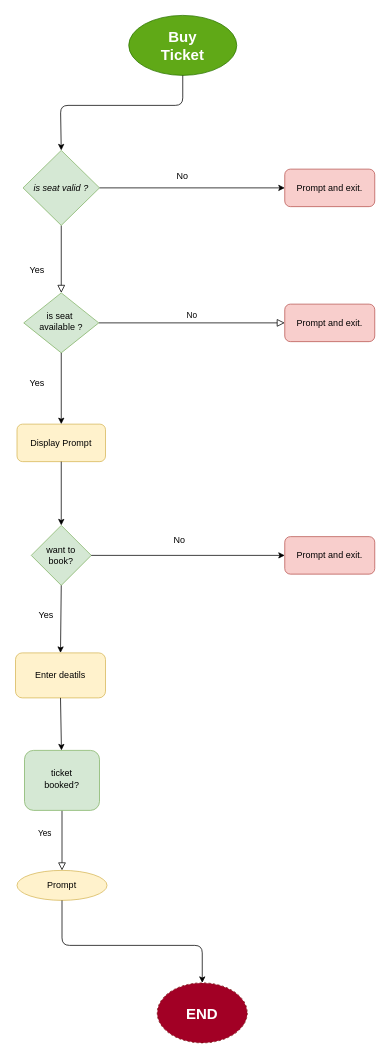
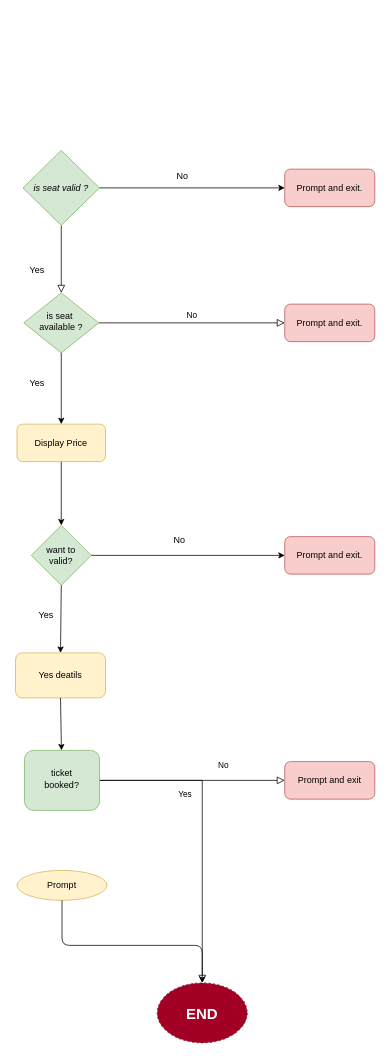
- <mxCell id="11" value="&lt;b style=&quot;font-size: 20px&quot;&gt;Buy&lt;br&gt;Ticket&lt;/b&gt;" style="ellipse;whiteSpace=wrap;html=1;fillColor=#60a917;strokeColor=#2D7600;fontColor=#ffffff;" vertex="1" parent="1"><mxGeometry x="171" y="20" width="144" height="80" as="geometry" /></mxCell>
- <mxCell id="13" value="" style="endArrow=classic;html=1;exitX=0.5;exitY=1;exitDx=0;exitDy=0;entryX=0.5;entryY=0;entryDx=0;entryDy=0;" edge="1" parent="1" source="11" target="12"><mxGeometry width="50" height="50" relative="1" as="geometry"><mxPoint x="209" y="300" as="sourcePoint" /><mxPoint x="259" y="250" as="targetPoint" /><Array as="points"><mxPoint x="243" y="140" /><mxPoint x="80" y="140" /></Array></mxGeometry></mxCell>
- <mxCell id="18" value="Display Prompt" style="rounded=1;whiteSpace=wrap;html=1;fillColor=#fff2cc;strokeColor=#d6b656;" vertex="1" parent="1"><mxGeometry x="22" y="565" width="118" height="50" as="geometry" /></mxCell>
+ <mxCell id="18" value="Display Price" style="rounded=1;whiteSpace=wrap;html=1;fillColor=#fff2cc;strokeColor=#d6b656;" vertex="1" parent="1"><mxGeometry x="22" y="565" width="118" height="50" as="geometry" /></mxCell>
- <mxCell id="19" value="want to &lt;br&gt;book?" style="rhombus;whiteSpace=wrap;html=1;fillColor=#d5e8d4;strokeColor=#82b366;" vertex="1" parent="1"><mxGeometry x="41" y="700" width="80" height="80" as="geometry" /></mxCell>
+ <mxCell id="19" value="want to &lt;br&gt;valid?" style="rhombus;whiteSpace=wrap;html=1;fillColor=#d5e8d4;strokeColor=#82b366;" vertex="1" parent="1"><mxGeometry x="41" y="700" width="80" height="80" as="geometry" /></mxCell>
- <mxCell id="20" value="Enter deatils" style="rounded=1;whiteSpace=wrap;html=1;fillColor=#fff2cc;strokeColor=#d6b656;" vertex="1" parent="1"><mxGeometry x="20" y="870" width="120" height="60" as="geometry" /></mxCell>
+ <mxCell id="20" value="Yes deatils" style="rounded=1;whiteSpace=wrap;html=1;fillColor=#fff2cc;strokeColor=#d6b656;" vertex="1" parent="1"><mxGeometry x="20" y="870" width="120" height="60" as="geometry" /></mxCell>
+ <mxCell id="6" value="No" style="rounded=0;html=1;jettySize=auto;orthogonalLoop=1;fontSize=11;endArrow=block;endFill=0;endSize=8;strokeWidth=1;shadow=0;labelBackgroundColor=none;edgeStyle=orthogonalEdgeStyle;" parent="1" source="8" target="9" edge="1"><mxGeometry x="0.333" y="20" relative="1" as="geometry"><mxPoint as="offset" /></mxGeometry></mxCell>
+ <mxCell id="9" value="Prompt and exit" style="rounded=1;whiteSpace=wrap;html=1;fontSize=12;glass=0;strokeWidth=1;shadow=0;fillColor=#f8cecc;strokeColor=#b85450;" parent="1" vertex="1"><mxGeometry x="379" y="1015" width="120" height="50" as="geometry" /></mxCell>
- <mxCell id="7" value="Yes" style="edgeStyle=orthogonalEdgeStyle;rounded=0;html=1;jettySize=auto;orthogonalLoop=1;fontSize=11;endArrow=block;endFill=0;endSize=8;strokeWidth=1;shadow=0;labelBackgroundColor=none;" parent="1" source="8" target="10" edge="1"><mxGeometry x="-0.231" y="-23" relative="1" as="geometry"><mxPoint as="offset" /></mxGeometry></mxCell>
+ <mxCell id="7" value="Yes" style="edgeStyle=orthogonalEdgeStyle;rounded=0;html=1;jettySize=auto;orthogonalLoop=1;fontSize=11;endArrow=block;endFill=0;endSize=8;strokeWidth=1;shadow=0;labelBackgroundColor=none;" parent="1" source="8" target="30" edge="1"><mxGeometry x="-0.231" y="-23" relative="1" as="geometry"><mxPoint as="offset" /></mxGeometry></mxCell>
